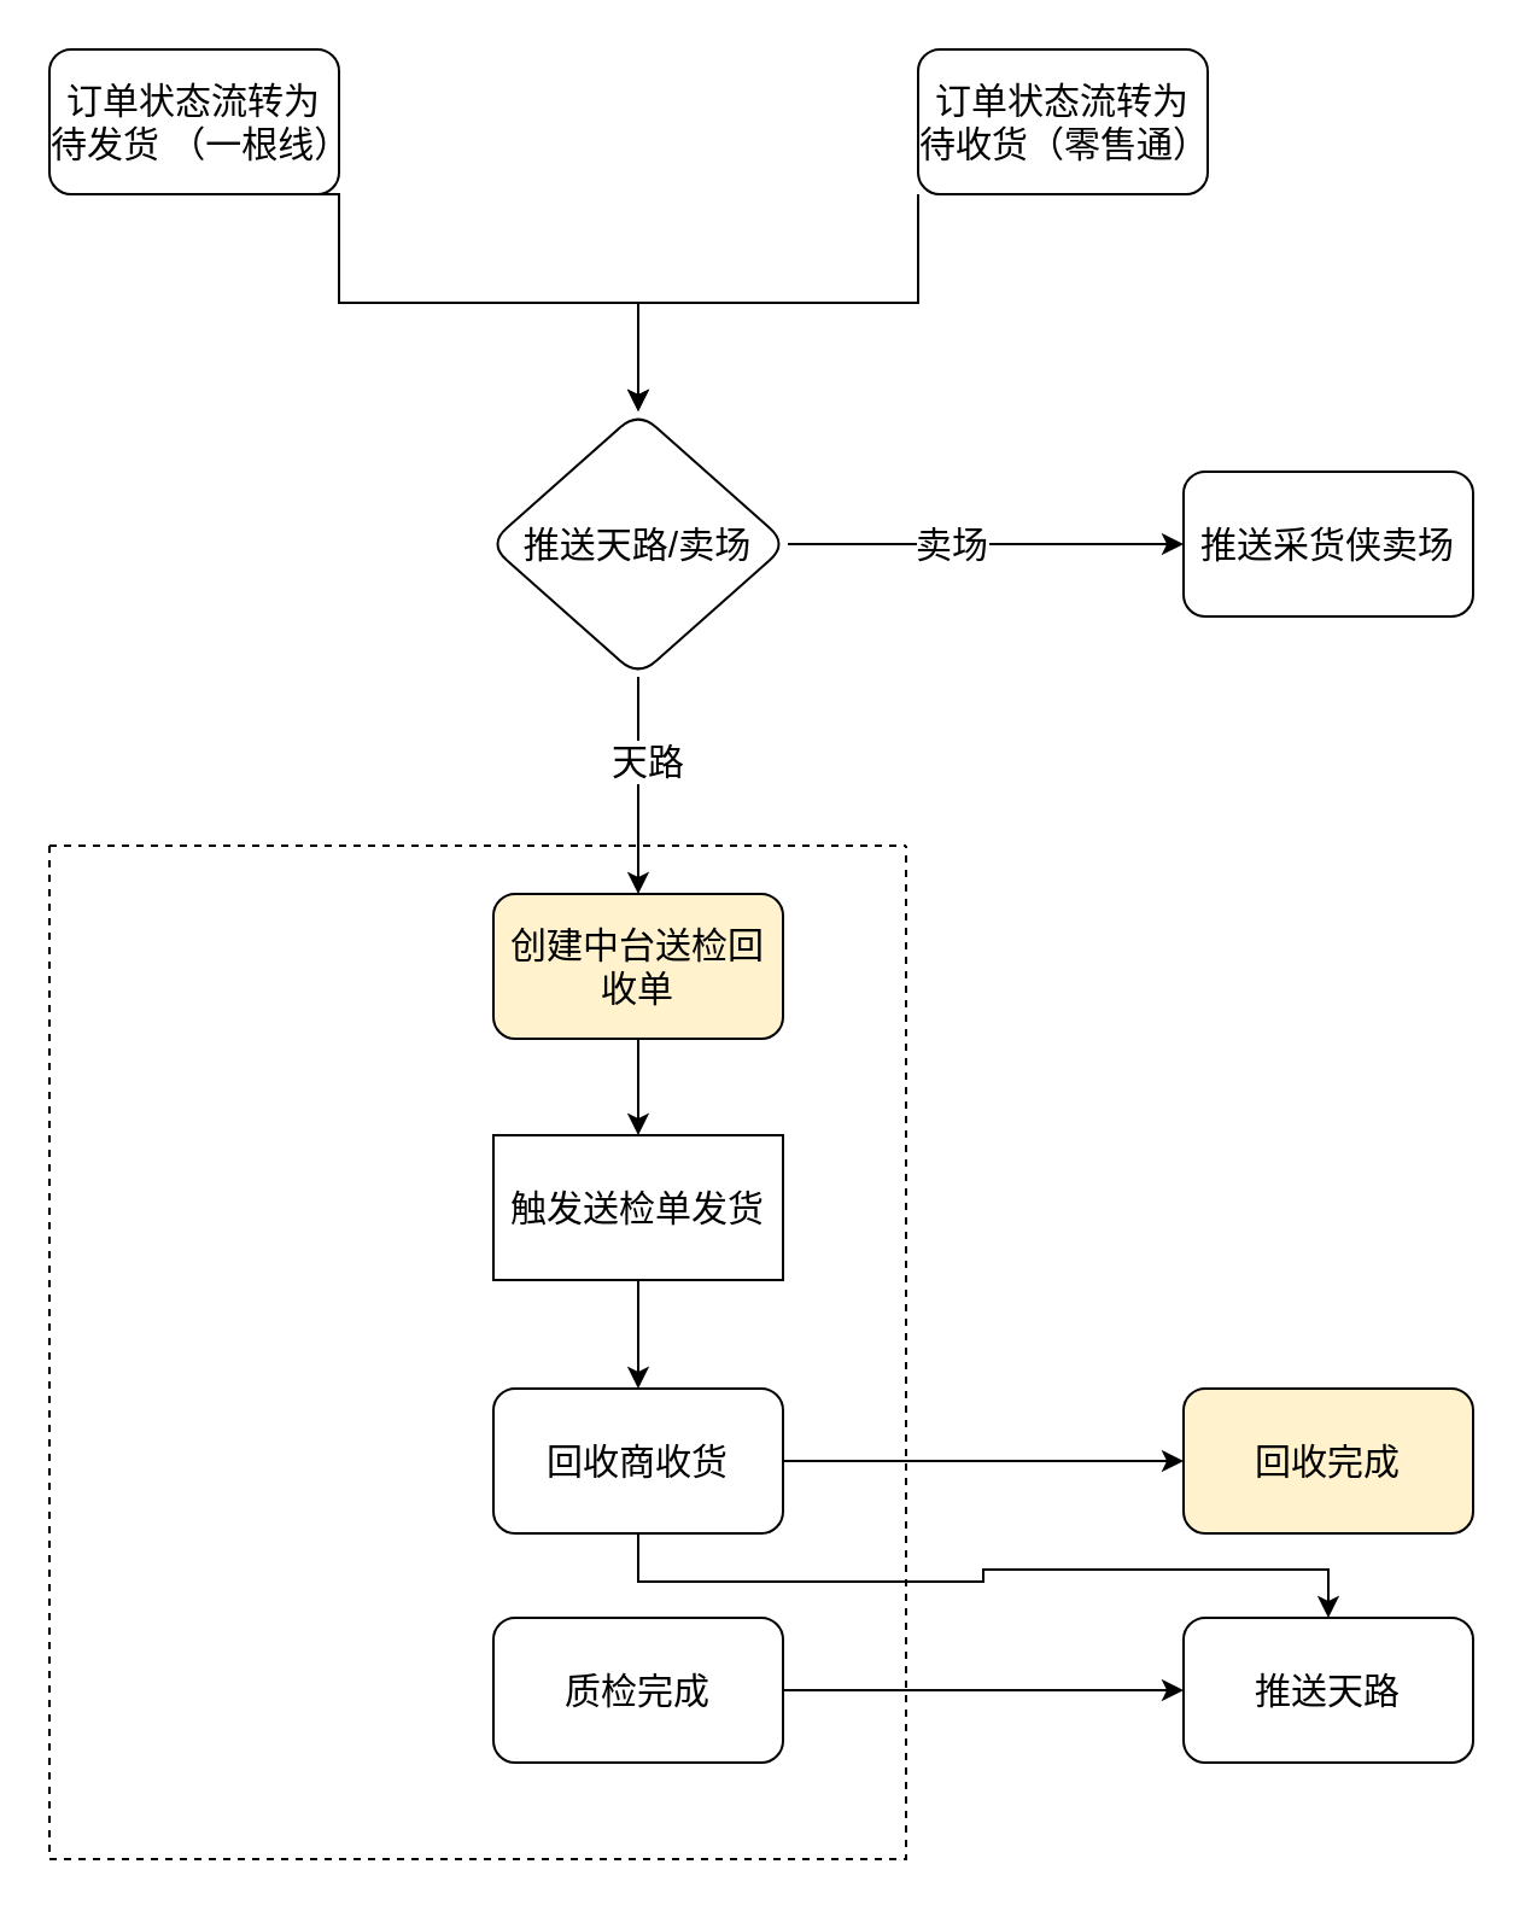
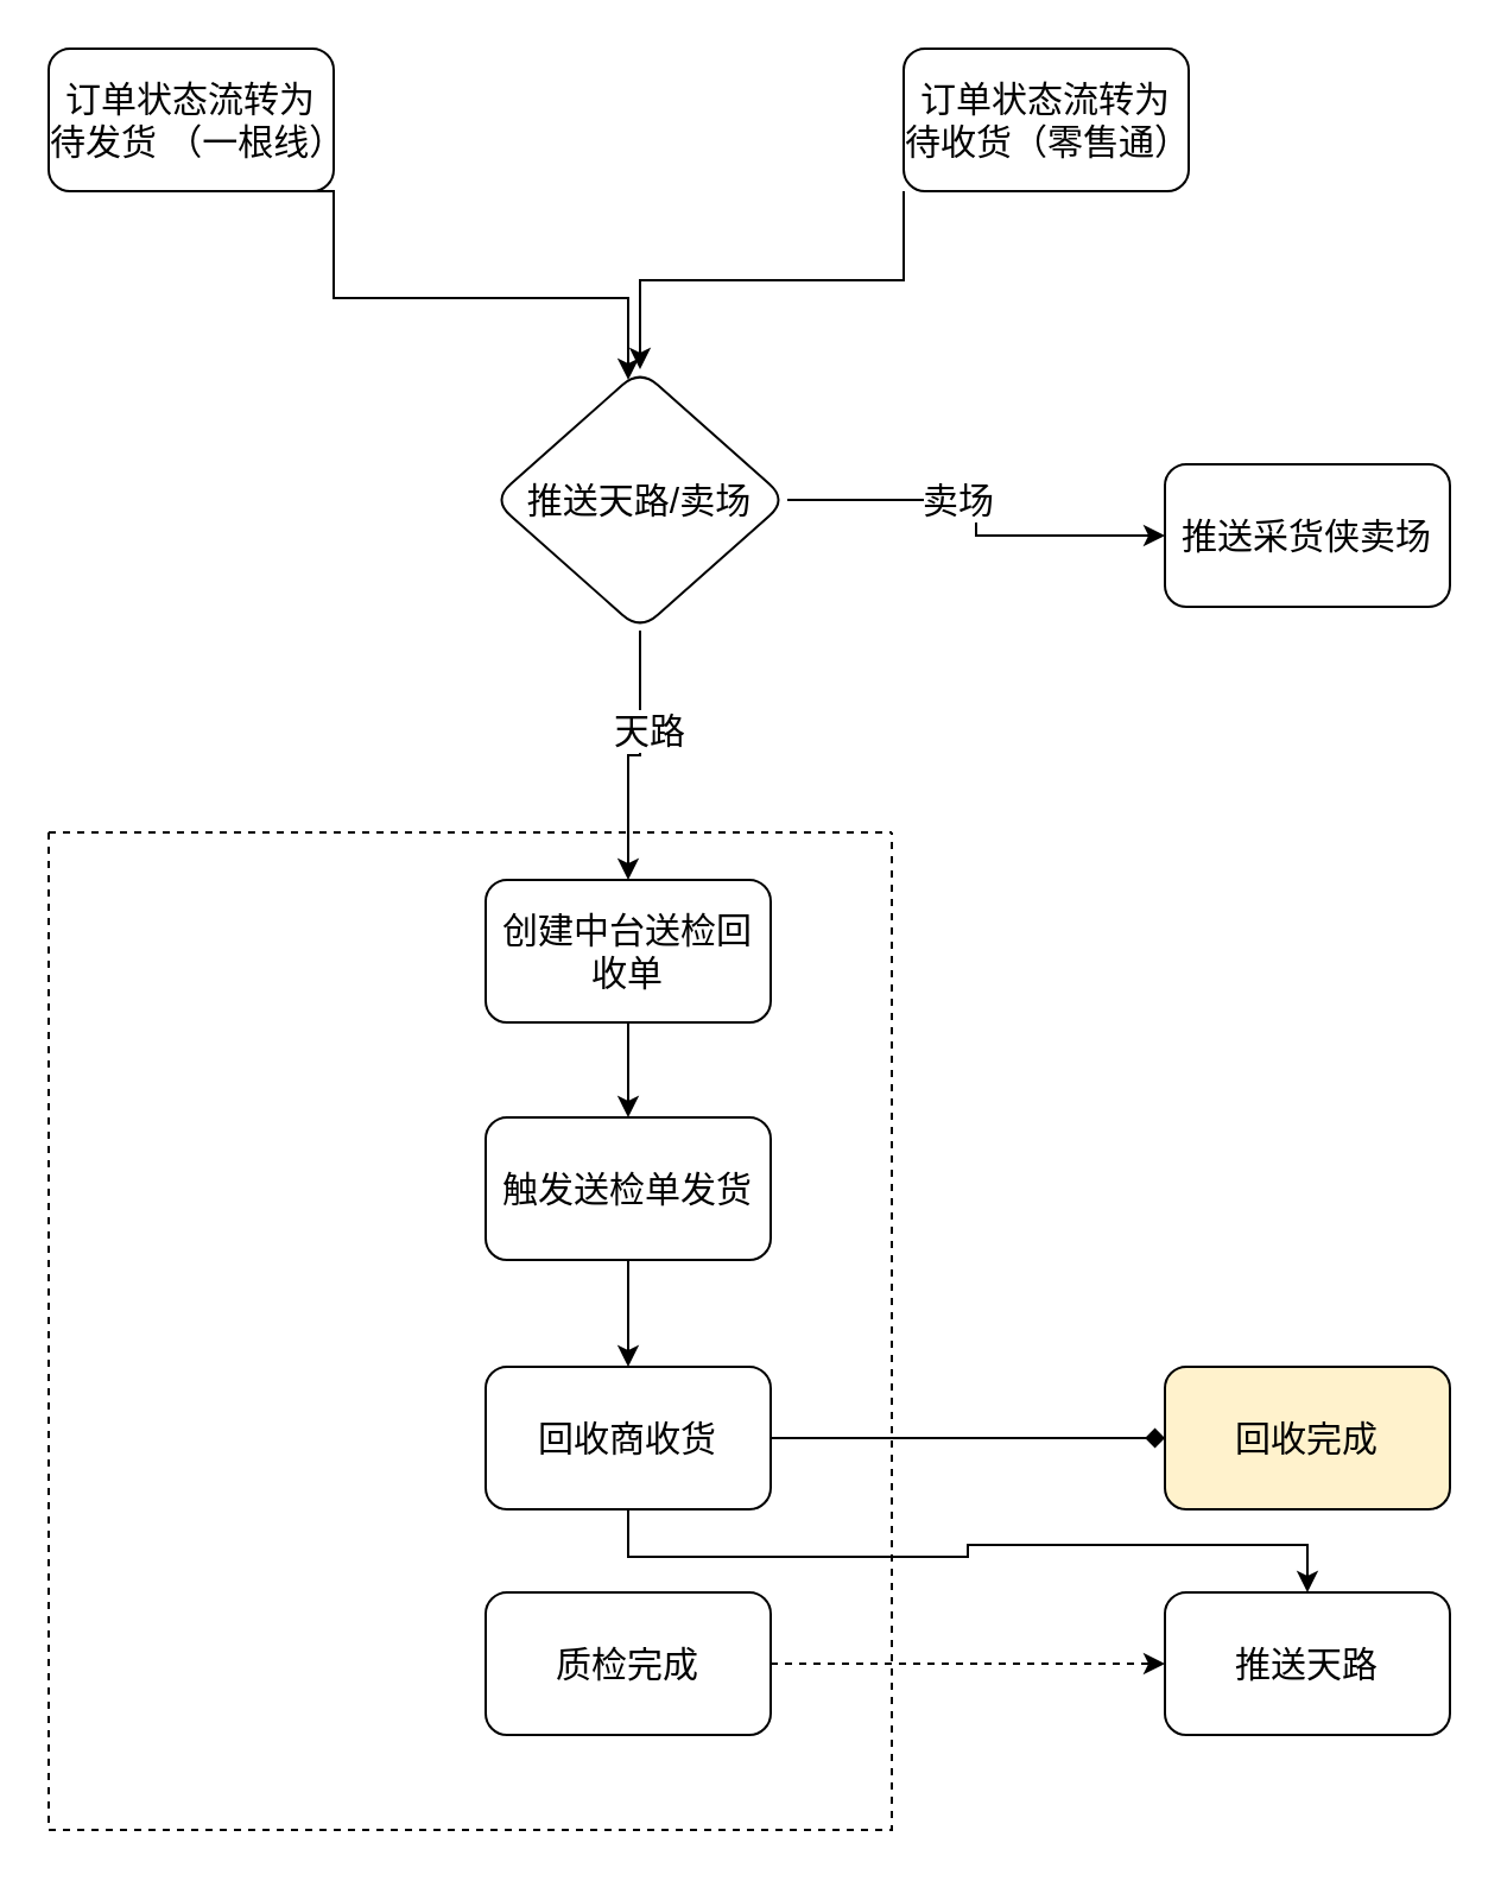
- <mxCell id="8" value="推送天路/卖场" style="rhombus;whiteSpace=wrap;html=1;fontSize=15;rounded=1;" vertex="1" parent="1"><mxGeometry x="202" y="170" width="124" height="110" as="geometry" /></mxCell>
+ <mxCell id="8" value="推送天路/卖场" style="rhombus;whiteSpace=wrap;html=1;fontSize=15;rounded=1;" vertex="1" parent="1"><mxGeometry x="207" y="155" width="124" height="110" as="geometry" /></mxCell>
- <mxCell id="10" value="创建中台送检回收单" style="whiteSpace=wrap;html=1;fontSize=15;rounded=1;fillColor=#fff2cc;" vertex="1" parent="1"><mxGeometry x="204" y="370" width="120" height="60" as="geometry" /></mxCell>
+ <mxCell id="10" value="创建中台送检回收单" style="whiteSpace=wrap;html=1;fontSize=15;rounded=1;" vertex="1" parent="1"><mxGeometry x="204" y="370" width="120" height="60" as="geometry" /></mxCell>
- <mxCell id="13" value="触发送检单发货" style="whiteSpace=wrap;html=1;fontSize=15;rounded=0;" vertex="1" parent="11"><mxGeometry x="184" y="120" width="120" height="60" as="geometry" /></mxCell>
+ <mxCell id="13" value="触发送检单发货" style="whiteSpace=wrap;html=1;fontSize=15;rounded=1;" vertex="1" parent="11"><mxGeometry x="184" y="120" width="120" height="60" as="geometry" /></mxCell>
- <mxCell id="18" style="edgeStyle=orthogonalEdgeStyle;rounded=0;orthogonalLoop=1;jettySize=auto;html=1;exitX=1;exitY=0.5;exitDx=0;exitDy=0;fontSize=15;" edge="1" parent="1" source="16" target="17"><mxGeometry relative="1" as="geometry" /></mxCell>
+ <mxCell id="18" style="edgeStyle=orthogonalEdgeStyle;rounded=0;orthogonalLoop=1;jettySize=auto;html=1;exitX=1;exitY=0.5;exitDx=0;exitDy=0;fontSize=15;endArrow=diamond;" edge="1" parent="1" source="16" target="17"><mxGeometry relative="1" as="geometry" /></mxCell>
- <mxCell id="20" style="edgeStyle=orthogonalEdgeStyle;rounded=0;orthogonalLoop=1;jettySize=auto;html=1;exitX=1;exitY=0.5;exitDx=0;exitDy=0;fontSize=15;" edge="1" parent="1" source="14" target="19"><mxGeometry relative="1" as="geometry" /></mxCell>
+ <mxCell id="20" style="edgeStyle=orthogonalEdgeStyle;rounded=0;orthogonalLoop=1;jettySize=auto;html=1;exitX=1;exitY=0.5;exitDx=0;exitDy=0;fontSize=15;dashed=1;" edge="1" parent="1" source="14" target="19"><mxGeometry relative="1" as="geometry" /></mxCell>
